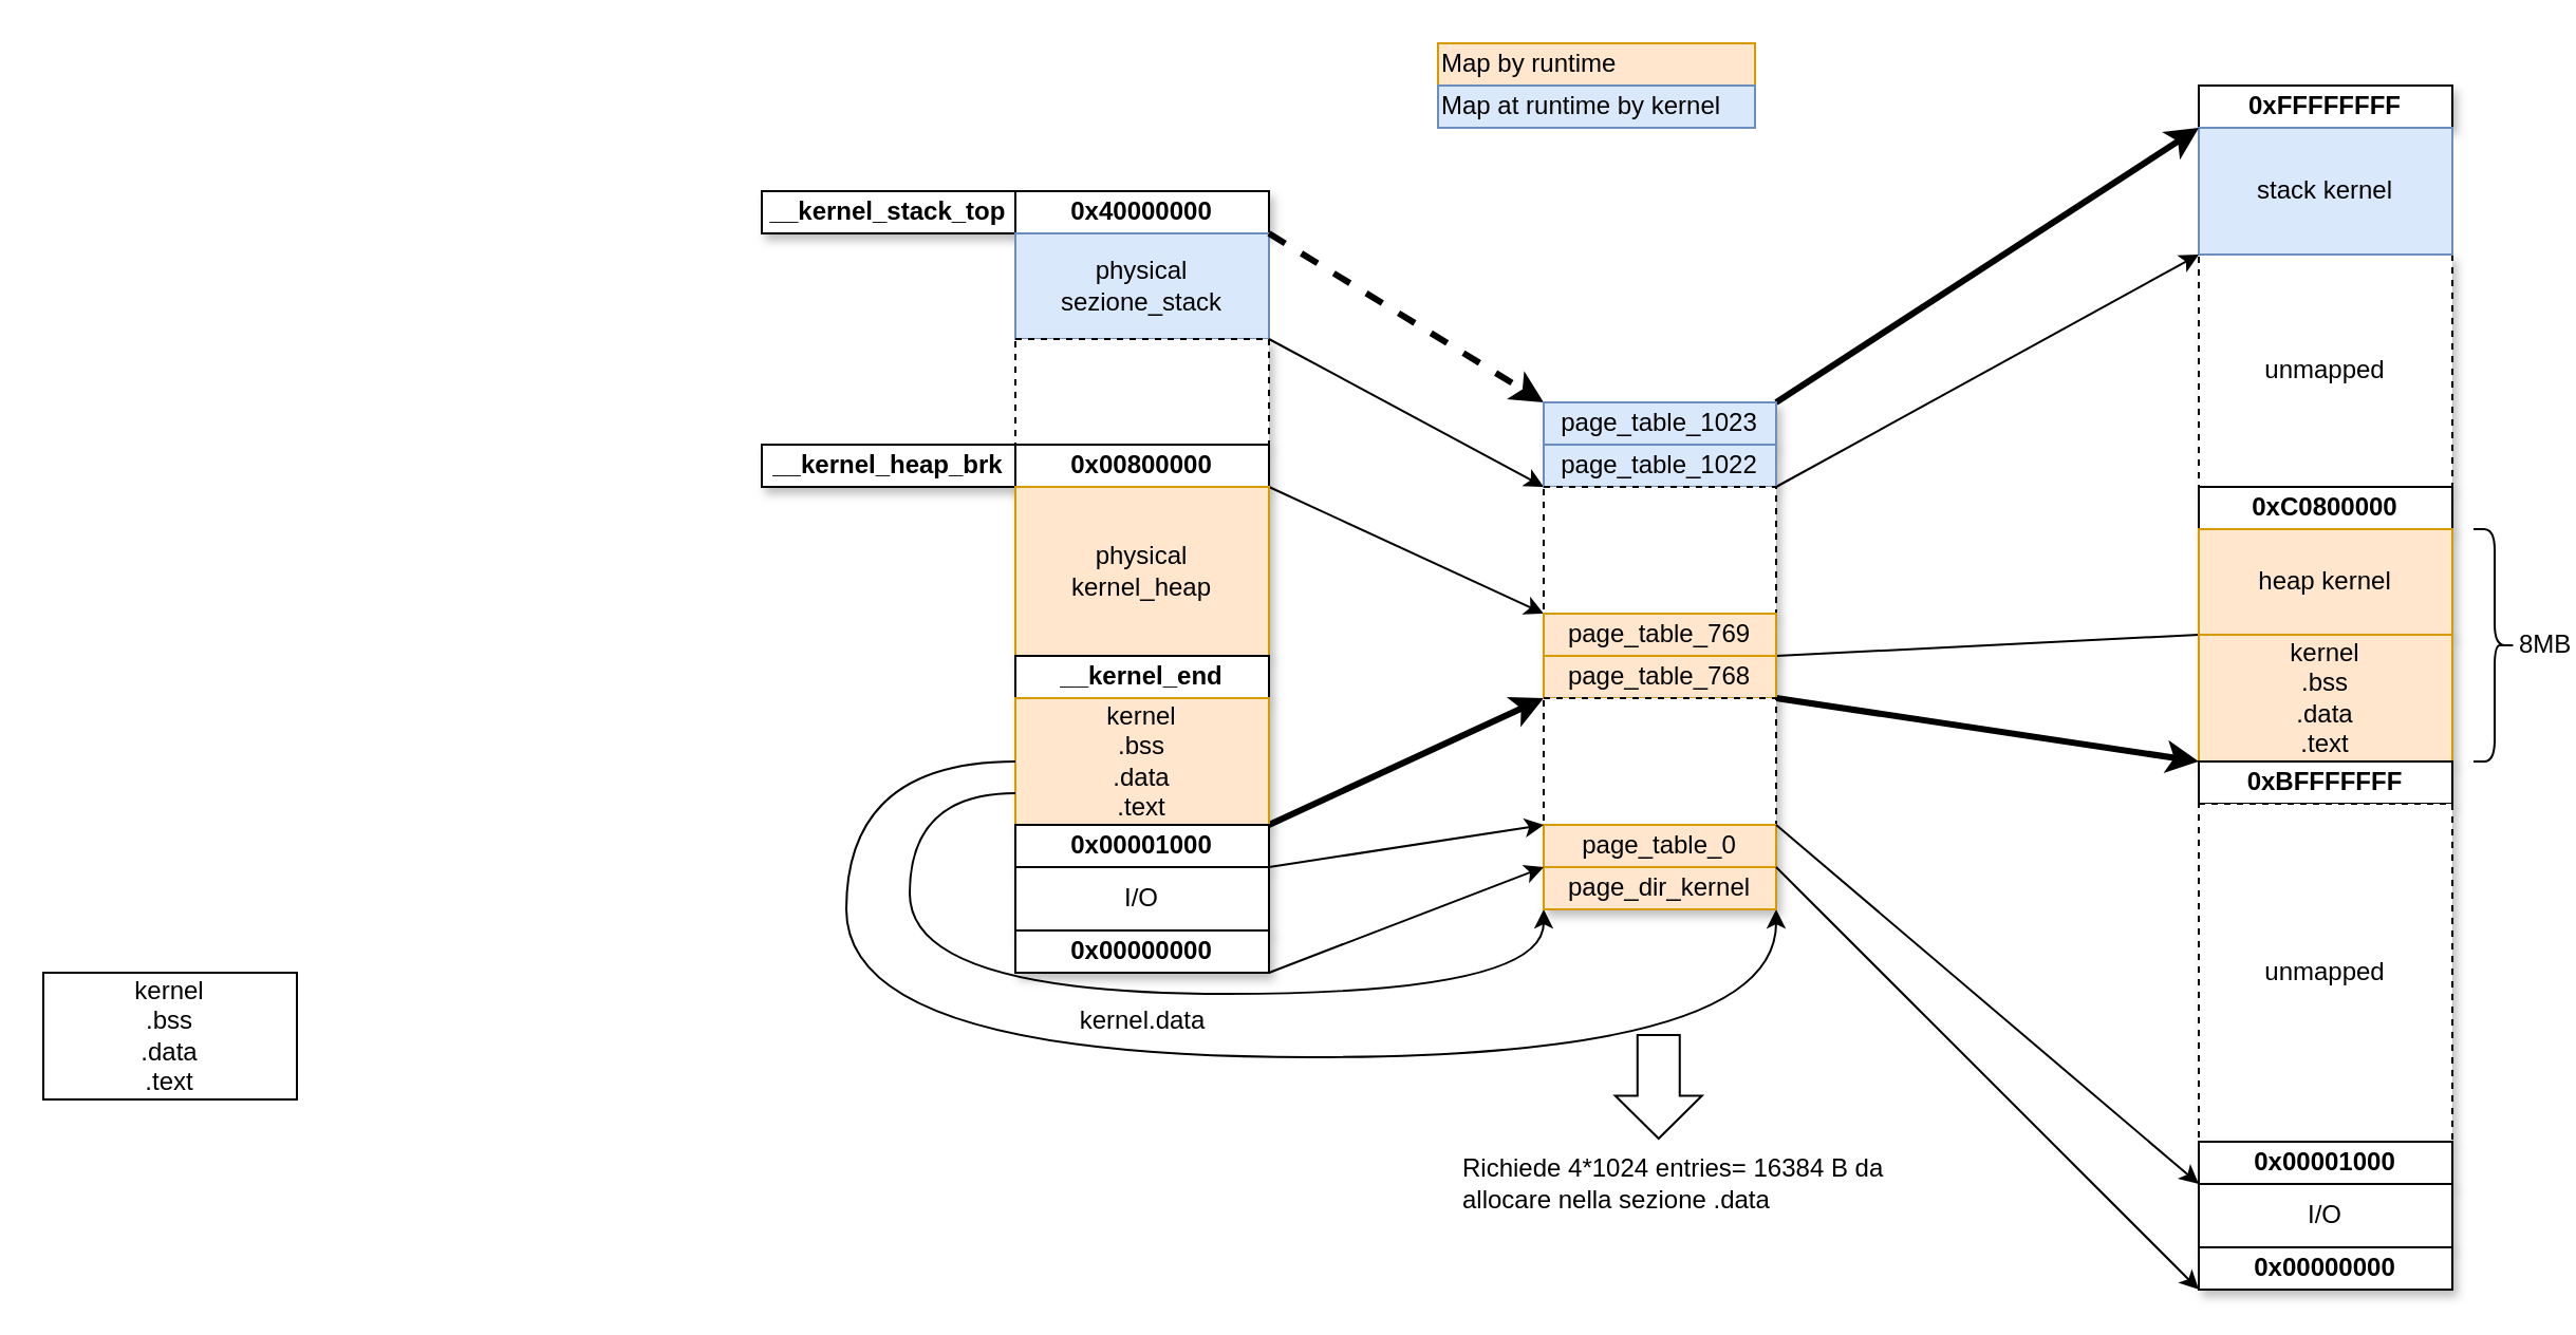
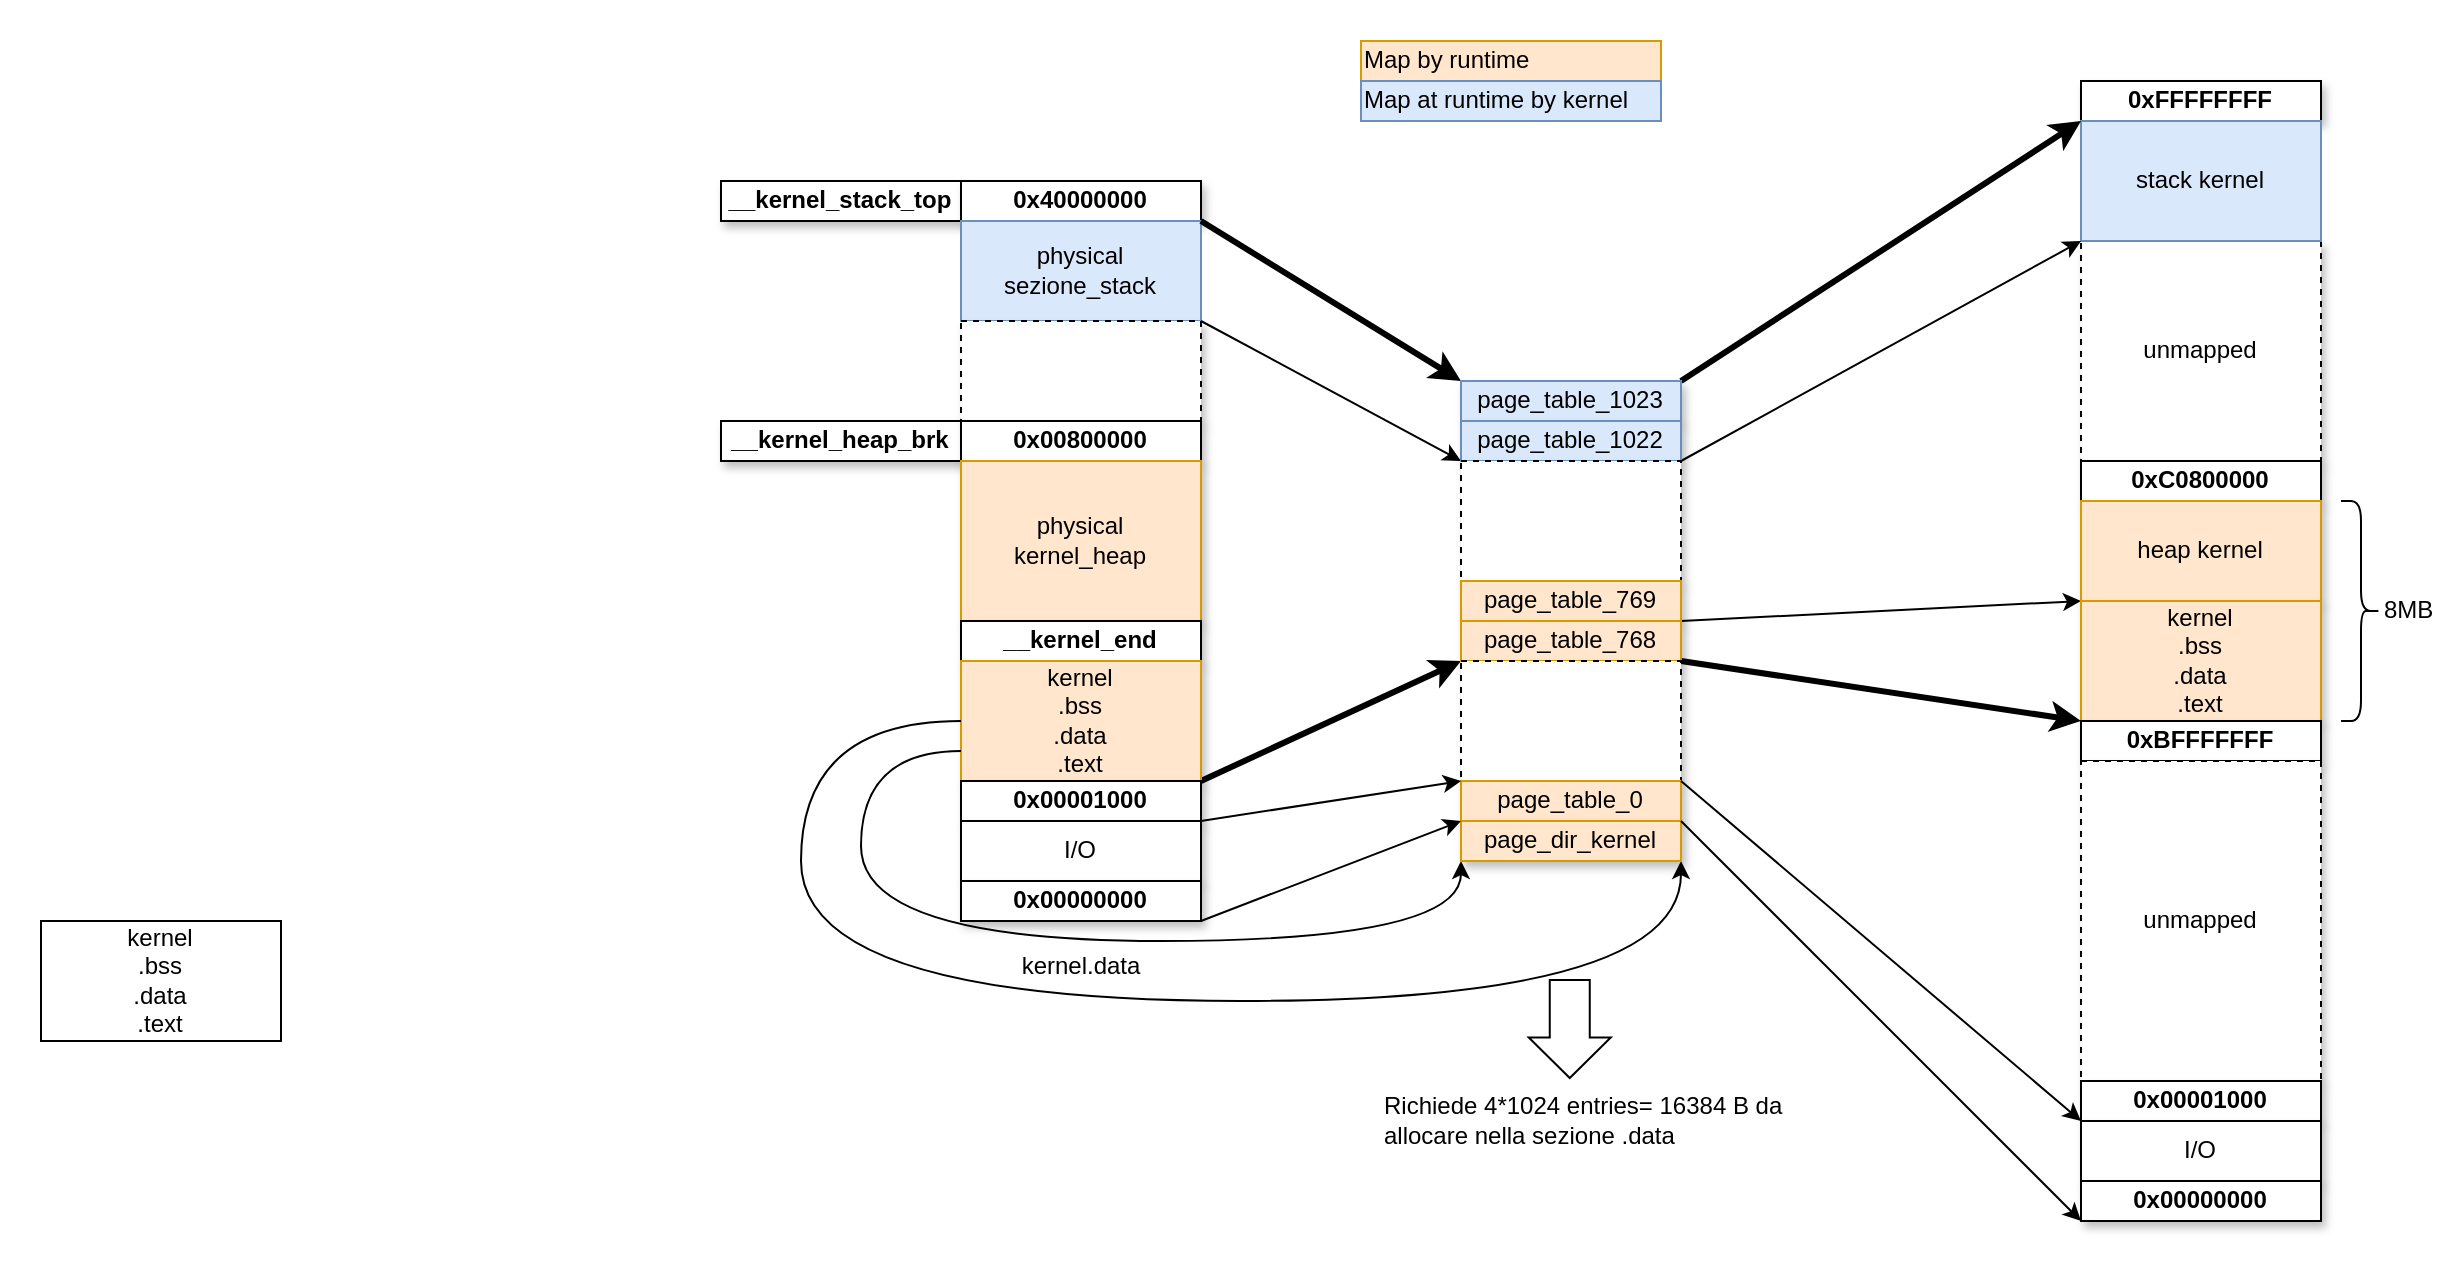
- <mxCell id="19" value="" style="endArrow=classic;html=1;rounded=0;exitX=1;exitY=0;exitDx=0;exitDy=0;entryX=0;entryY=0;entryDx=0;entryDy=0;strokeWidth=3;dashed=1;" parent="1" source="17" target="23" edge="1"><mxGeometry width="50" height="50" relative="1" as="geometry"><mxPoint x="690" y="120" as="sourcePoint" /><mxPoint x="740" y="70" as="targetPoint" /></mxGeometry></mxCell>
+ <mxCell id="19" value="" style="endArrow=classic;html=1;rounded=0;exitX=1;exitY=0;exitDx=0;exitDy=0;entryX=0;entryY=0;entryDx=0;entryDy=0;strokeWidth=3;" parent="1" source="17" target="23" edge="1"><mxGeometry width="50" height="50" relative="1" as="geometry"><mxPoint x="690" y="120" as="sourcePoint" /><mxPoint x="740" y="70" as="targetPoint" /></mxGeometry></mxCell>
- <mxCell id="13" value="" style="endArrow=classic;html=1;rounded=0;exitX=1;exitY=1;exitDx=0;exitDy=0;entryX=0;entryY=0;entryDx=0;entryDy=0;" parent="1" source="32" target="28" edge="1"><mxGeometry width="50" height="50" relative="1" as="geometry"><mxPoint x="700" y="240" as="sourcePoint" /><mxPoint x="750" y="190" as="targetPoint" /></mxGeometry></mxCell>
- <mxCell id="3" value="" style="endArrow=none;html=1;rounded=0;exitX=1;exitY=0;exitDx=0;exitDy=0;entryX=0;entryY=1;entryDx=0;entryDy=0;" parent="1" source="29" target="9" edge="1"><mxGeometry width="50" height="50" relative="1" as="geometry"><mxPoint x="840" y="340" as="sourcePoint" /><mxPoint x="890" y="290" as="targetPoint" /></mxGeometry></mxCell>
+ <mxCell id="3" value="" style="endArrow=classic;html=1;rounded=0;exitX=1;exitY=0;exitDx=0;exitDy=0;entryX=0;entryY=1;entryDx=0;entryDy=0;" parent="1" source="29" target="9" edge="1"><mxGeometry width="50" height="50" relative="1" as="geometry"><mxPoint x="840" y="340" as="sourcePoint" /><mxPoint x="890" y="290" as="targetPoint" /></mxGeometry></mxCell>
